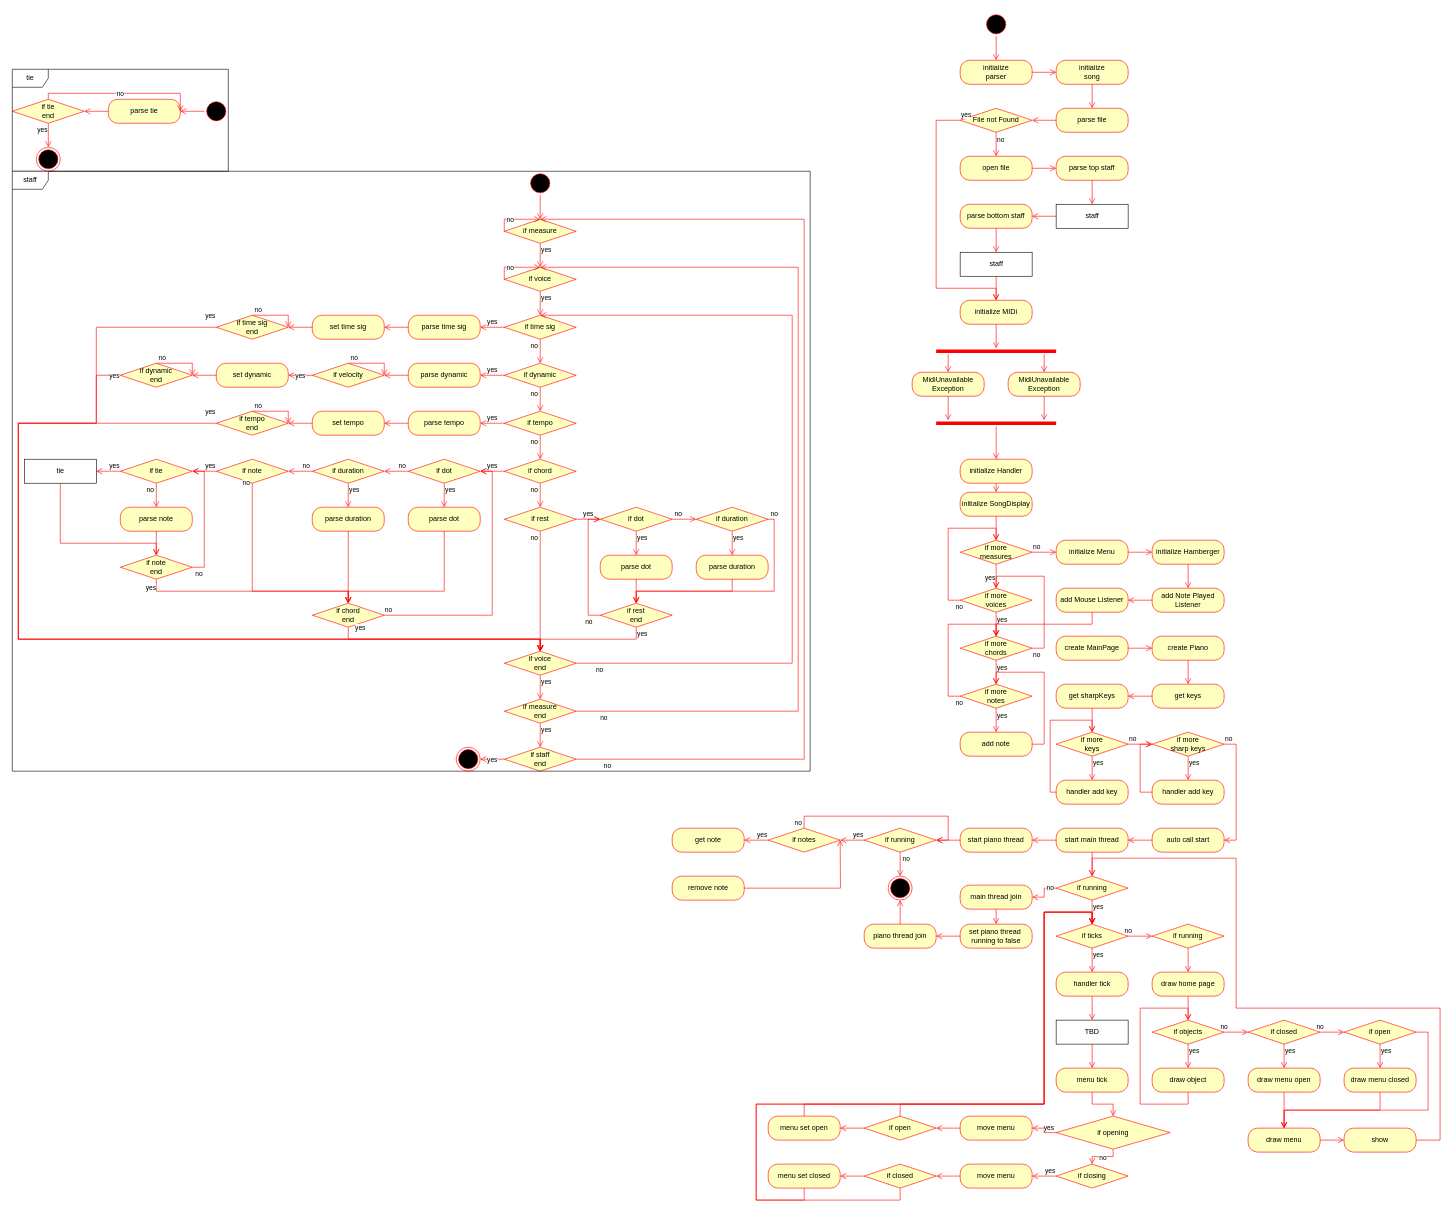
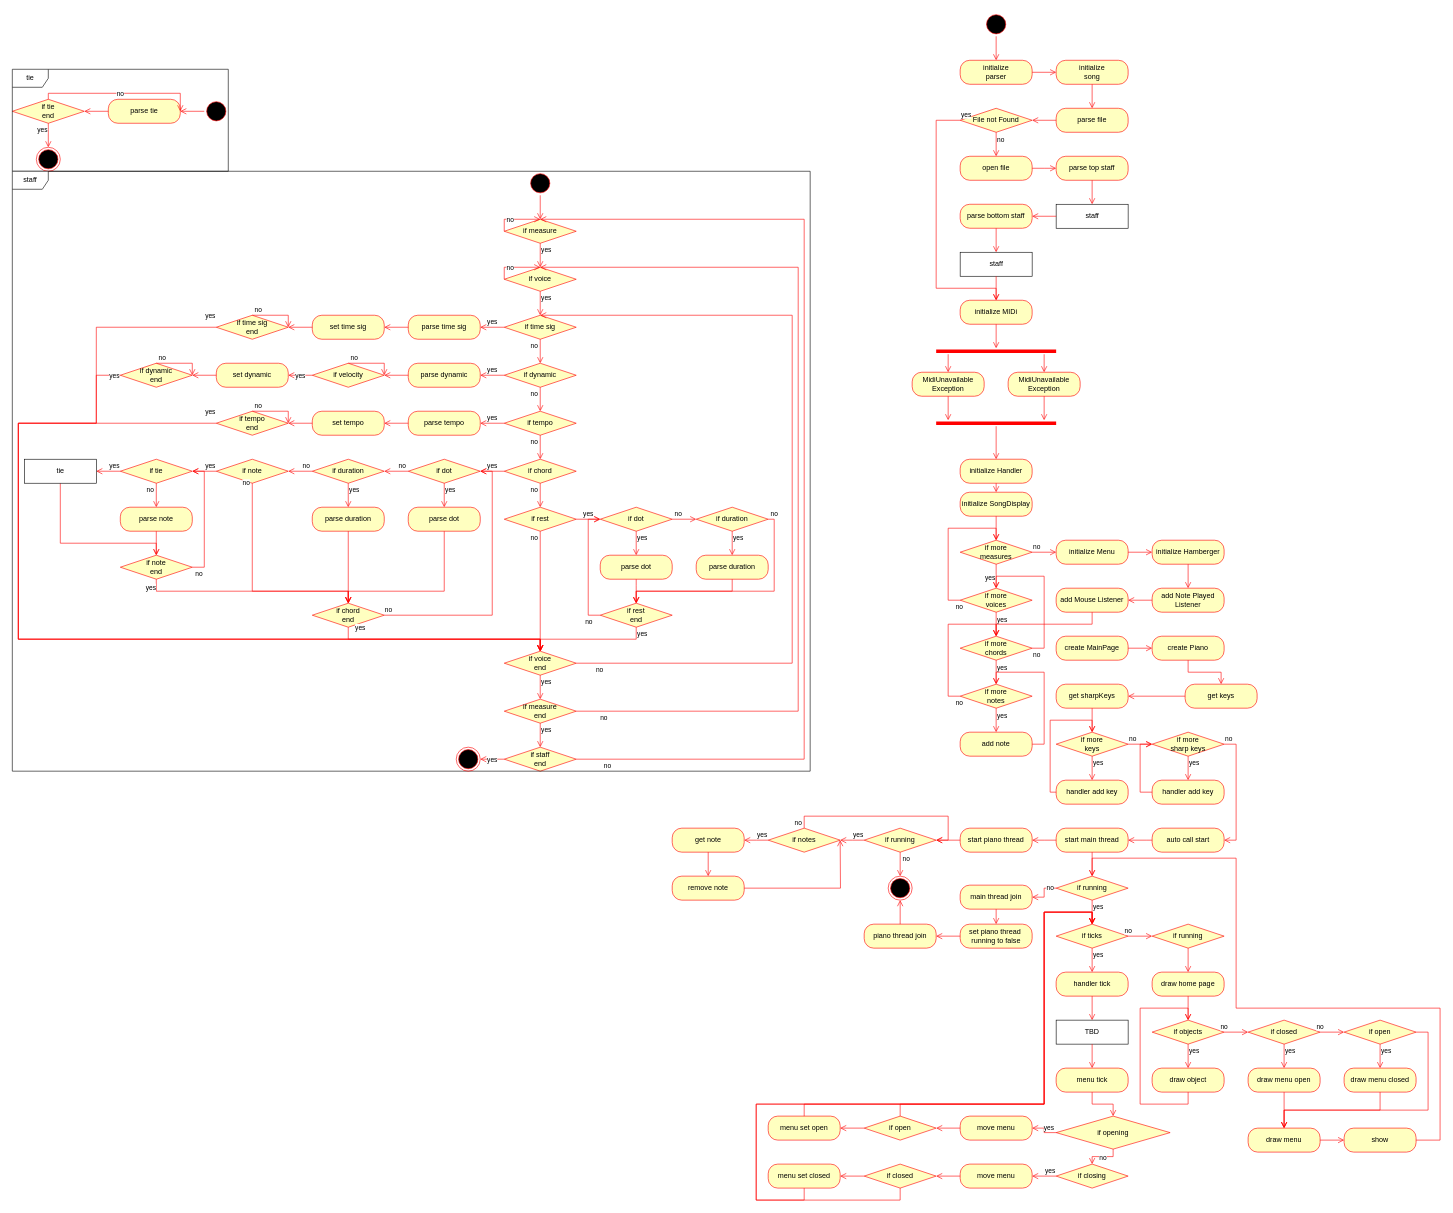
- <mxCell id="178" value="get&amp;nbsp;keys" style="rounded=1;whiteSpace=wrap;html=1;arcSize=40;fontColor=#000000;fillColor=#ffffc0;strokeColor=#ff0000;" parent="1" vertex="1"><mxGeometry x="1920" y="1140" width="120" height="40" as="geometry" /></mxCell>
+ <mxCell id="178" value="get&amp;nbsp;keys" style="rounded=1;whiteSpace=wrap;html=1;arcSize=40;fontColor=#000000;fillColor=#ffffc0;strokeColor=#ff0000;" parent="1" vertex="1"><mxGeometry x="1975" y="1140" width="120" height="40" as="geometry" /></mxCell>
+ <mxCell id="205" value="" style="edgeStyle=orthogonalEdgeStyle;html=1;verticalAlign=bottom;endArrow=open;endSize=8;strokeColor=#ff0000;rounded=0;exitX=0.5;exitY=1;exitDx=0;exitDy=0;entryX=0.5;entryY=0;entryDx=0;entryDy=0;" edge="1" parent="1" source="199" target="201"><mxGeometry relative="1" as="geometry"><mxPoint x="1580" y="1420" as="targetPoint" /><mxPoint x="1620" y="1420" as="sourcePoint" /><Array as="points" /></mxGeometry></mxCell>
